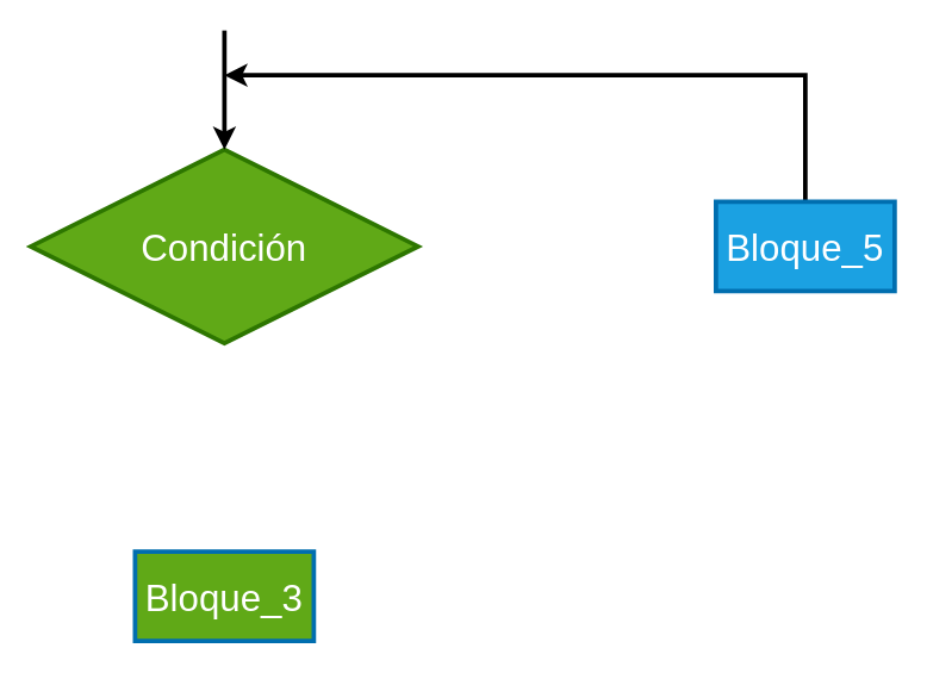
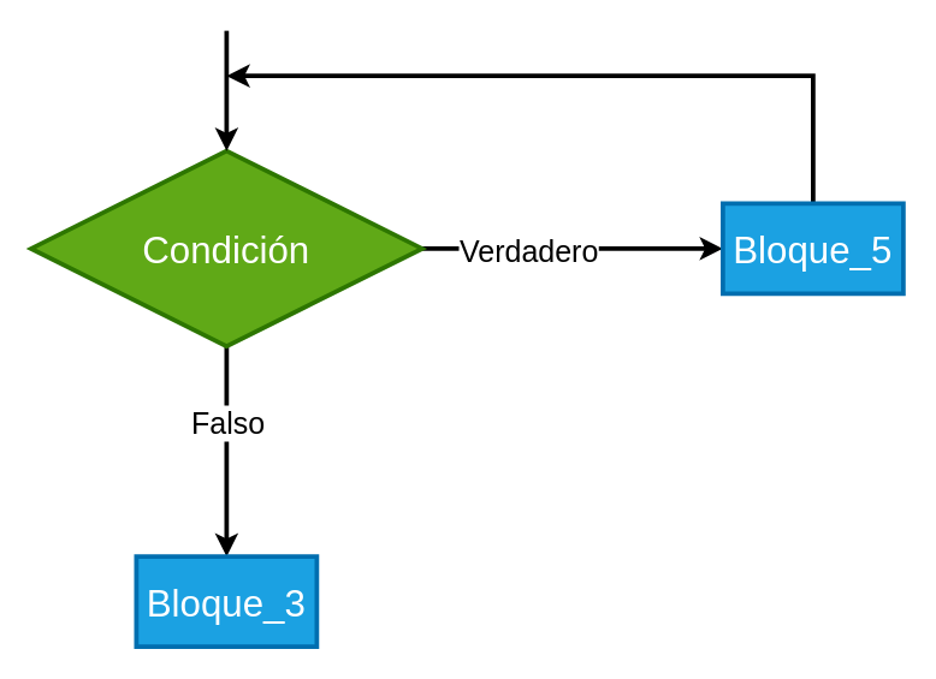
+ <mxCell id="4" value="" style="edgeStyle=orthogonalEdgeStyle;rounded=0;orthogonalLoop=1;jettySize=auto;html=1;strokeWidth=3;" edge="1" parent="1" source="6" target="8"><mxGeometry relative="1" as="geometry"><Array as="points"><mxPoint x="480" y="165" /></Array></mxGeometry></mxCell>
+ <mxCell id="5" value="&lt;font style=&quot;font-size: 20px;&quot;&gt;Verdadero&lt;/font&gt;" style="edgeLabel;html=1;align=center;verticalAlign=middle;resizable=0;points=[];" vertex="1" connectable="0" parent="4"><mxGeometry x="-0.296" relative="1" as="geometry"><mxPoint as="offset" /></mxGeometry></mxCell>
+ <mxCell id="2" value="" style="edgeStyle=orthogonalEdgeStyle;rounded=0;orthogonalLoop=1;jettySize=auto;html=1;strokeWidth=3;" edge="1" parent="1" source="6" target="9"><mxGeometry relative="1" as="geometry"><Array as="points"><mxPoint x="150" y="240" /><mxPoint x="150" y="240" /></Array></mxGeometry></mxCell>
+ <mxCell id="3" value="&lt;font style=&quot;font-size: 20px;&quot;&gt;Falso&lt;/font&gt;" style="edgeLabel;html=1;align=center;verticalAlign=middle;resizable=0;points=[];" vertex="1" connectable="0" parent="2"><mxGeometry x="-0.504" y="1" relative="1" as="geometry"><mxPoint x="-1" y="15" as="offset" /></mxGeometry></mxCell>
- <mxCell id="9" value="Bloque_3" style="rounded=0;whiteSpace=wrap;html=1;fillColor=#60a917;strokeColor=#006EAF;fontColor=#ffffff;strokeWidth=3;fontSize=25;" vertex="1" parent="1"><mxGeometry x="90" y="370" width="120" height="60" as="geometry" /></mxCell>
+ <mxCell id="9" value="Bloque_3" style="rounded=0;whiteSpace=wrap;html=1;fillColor=#1ba1e2;strokeColor=#006EAF;fontColor=#ffffff;strokeWidth=3;fontSize=25;" vertex="1" parent="1"><mxGeometry x="90" y="370" width="120" height="60" as="geometry" /></mxCell>
